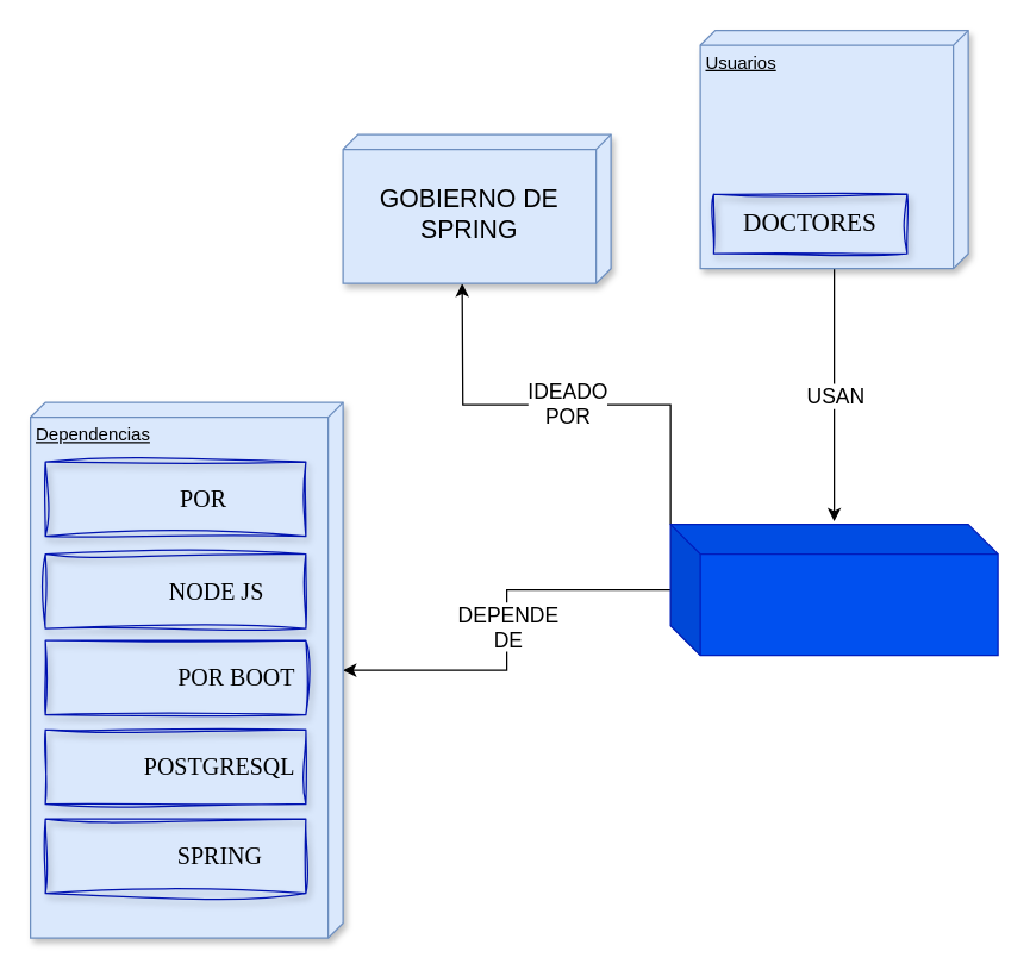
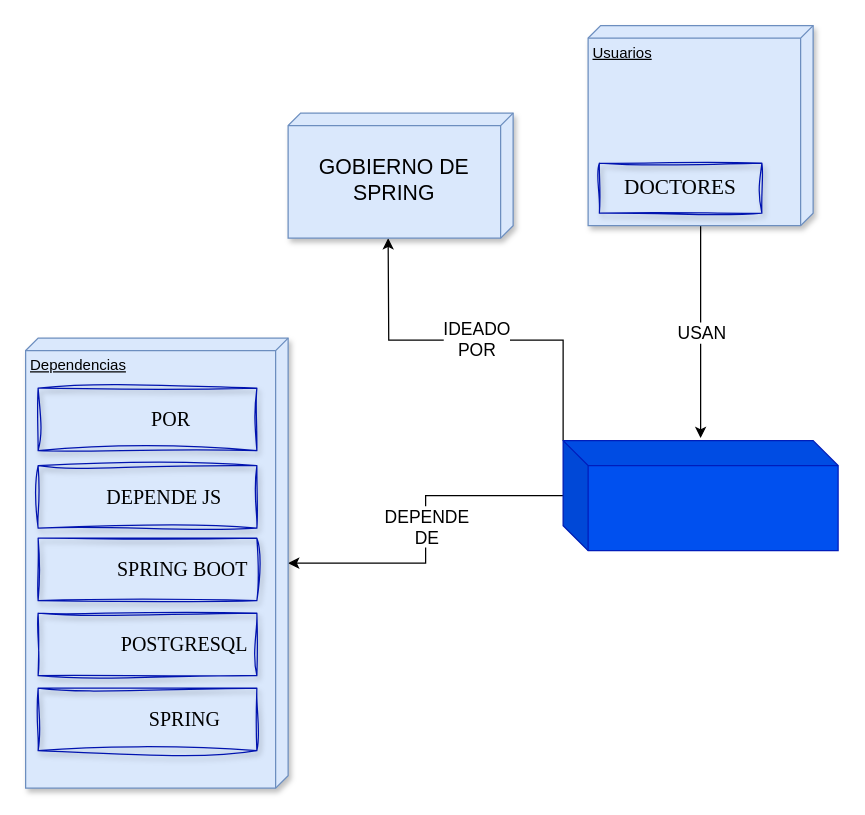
- <mxCell id="15" value="&lt;font face=&quot;Verdana&quot;&gt;&lt;span style=&quot;font-size: 16px;&quot;&gt;NODE JS&lt;/span&gt;&lt;/font&gt;" style="text;html=1;align=right;verticalAlign=middle;whiteSpace=wrap;rounded=0;strokeWidth=1;labelPosition=center;verticalLabelPosition=middle;strokeColor=#0013AF;shadow=1;glass=0;sketch=1;curveFitting=1;jiggle=2;spacingRight=20;spacing=8;" vertex="1" parent="1"><mxGeometry x="30" y="372" width="175" height="50" as="geometry" /></mxCell>
+ <mxCell id="15" value="&lt;font face=&quot;Verdana&quot;&gt;&lt;span style=&quot;font-size: 16px;&quot;&gt;DEPENDE JS&lt;/span&gt;&lt;/font&gt;" style="text;html=1;align=right;verticalAlign=middle;whiteSpace=wrap;rounded=0;strokeWidth=1;labelPosition=center;verticalLabelPosition=middle;strokeColor=#0013AF;shadow=1;glass=0;sketch=1;curveFitting=1;jiggle=2;spacingRight=20;spacing=8;" vertex="1" parent="1"><mxGeometry x="30" y="372" width="175" height="50" as="geometry" /></mxCell>
- <mxCell id="17" value="&lt;font face=&quot;Verdana&quot;&gt;&lt;span style=&quot;font-size: 16px;&quot;&gt;POR BOOT&lt;/span&gt;&lt;/font&gt;" style="text;html=1;align=right;verticalAlign=middle;whiteSpace=wrap;rounded=0;strokeWidth=1;labelPosition=center;verticalLabelPosition=middle;strokeColor=#0013AF;shadow=1;glass=0;sketch=1;curveFitting=1;jiggle=2;spacingRight=-1;spacing=8;" vertex="1" parent="1"><mxGeometry x="30" y="430" width="175" height="50" as="geometry" /></mxCell>
+ <mxCell id="17" value="&lt;font face=&quot;Verdana&quot;&gt;&lt;span style=&quot;font-size: 16px;&quot;&gt;SPRING BOOT&lt;/span&gt;&lt;/font&gt;" style="text;html=1;align=right;verticalAlign=middle;whiteSpace=wrap;rounded=0;strokeWidth=1;labelPosition=center;verticalLabelPosition=middle;strokeColor=#0013AF;shadow=1;glass=0;sketch=1;curveFitting=1;jiggle=2;spacingRight=-1;spacing=8;" vertex="1" parent="1"><mxGeometry x="30" y="430" width="175" height="50" as="geometry" /></mxCell>
